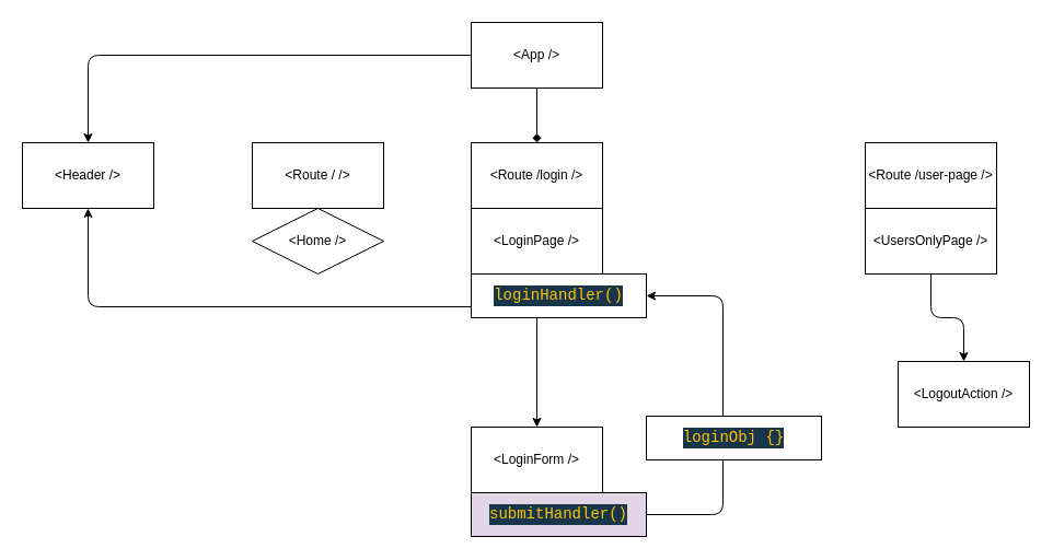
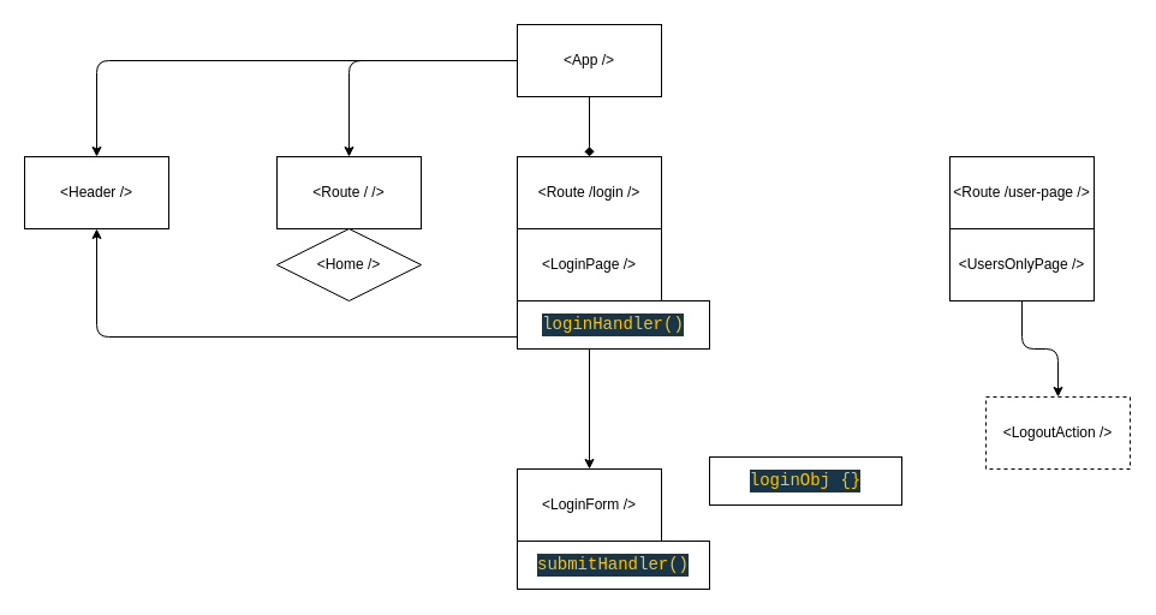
+ <mxCell id="2" style="edgeStyle=orthogonalEdgeStyle;html=1;entryX=0.5;entryY=0;entryDx=0;entryDy=0;" parent="1" source="5" target="7" edge="1"><mxGeometry relative="1" as="geometry" /></mxCell>
- <mxCell id="16" style="edgeStyle=orthogonalEdgeStyle;html=1;entryX=1;entryY=0.5;entryDx=0;entryDy=0;" parent="1" source="17" target="19" edge="1"><mxGeometry relative="1" as="geometry"><Array as="points"><mxPoint x="660" y="470" /><mxPoint x="660" y="270" /></Array></mxGeometry></mxCell>
- <mxCell id="21" value="&amp;lt;LogoutAction /&amp;gt;" style="rounded=0;whiteSpace=wrap;html=1;" vertex="1" parent="1"><mxGeometry x="820" y="330" width="120" height="60" as="geometry" /></mxCell>
+ <mxCell id="21" value="&amp;lt;LogoutAction /&amp;gt;" style="rounded=0;whiteSpace=wrap;html=1;dashed=1;" vertex="1" parent="1"><mxGeometry x="820" y="330" width="120" height="60" as="geometry" /></mxCell>
- <mxCell id="17" value="&lt;div style=&quot;color: rgb(255 , 255 , 255) ; background-color: rgb(25 , 53 , 73) ; font-family: &amp;#34;cascadia code&amp;#34; , &amp;#34;menlo&amp;#34; , &amp;#34;monaco&amp;#34; , &amp;#34;courier new&amp;#34; , monospace , &amp;#34;consolas&amp;#34; , &amp;#34;courier new&amp;#34; , monospace ; font-size: 14px ; line-height: 19px&quot;&gt;&lt;span style=&quot;color: #ffc600&quot;&gt;submitHandler()&lt;/span&gt;&lt;/div&gt;" style="rounded=0;whiteSpace=wrap;html=1;fillColor=#e1d5e7;" parent="1" vertex="1"><mxGeometry x="430" y="450" width="160" height="40" as="geometry" /></mxCell>
+ <mxCell id="17" value="&lt;div style=&quot;color: rgb(255 , 255 , 255) ; background-color: rgb(25 , 53 , 73) ; font-family: &amp;#34;cascadia code&amp;#34; , &amp;#34;menlo&amp;#34; , &amp;#34;monaco&amp;#34; , &amp;#34;courier new&amp;#34; , monospace , &amp;#34;consolas&amp;#34; , &amp;#34;courier new&amp;#34; , monospace ; font-size: 14px ; line-height: 19px&quot;&gt;&lt;span style=&quot;color: #ffc600&quot;&gt;submitHandler()&lt;/span&gt;&lt;/div&gt;" style="rounded=0;whiteSpace=wrap;html=1;" parent="1" vertex="1"><mxGeometry x="430" y="450" width="160" height="40" as="geometry" /></mxCell>
